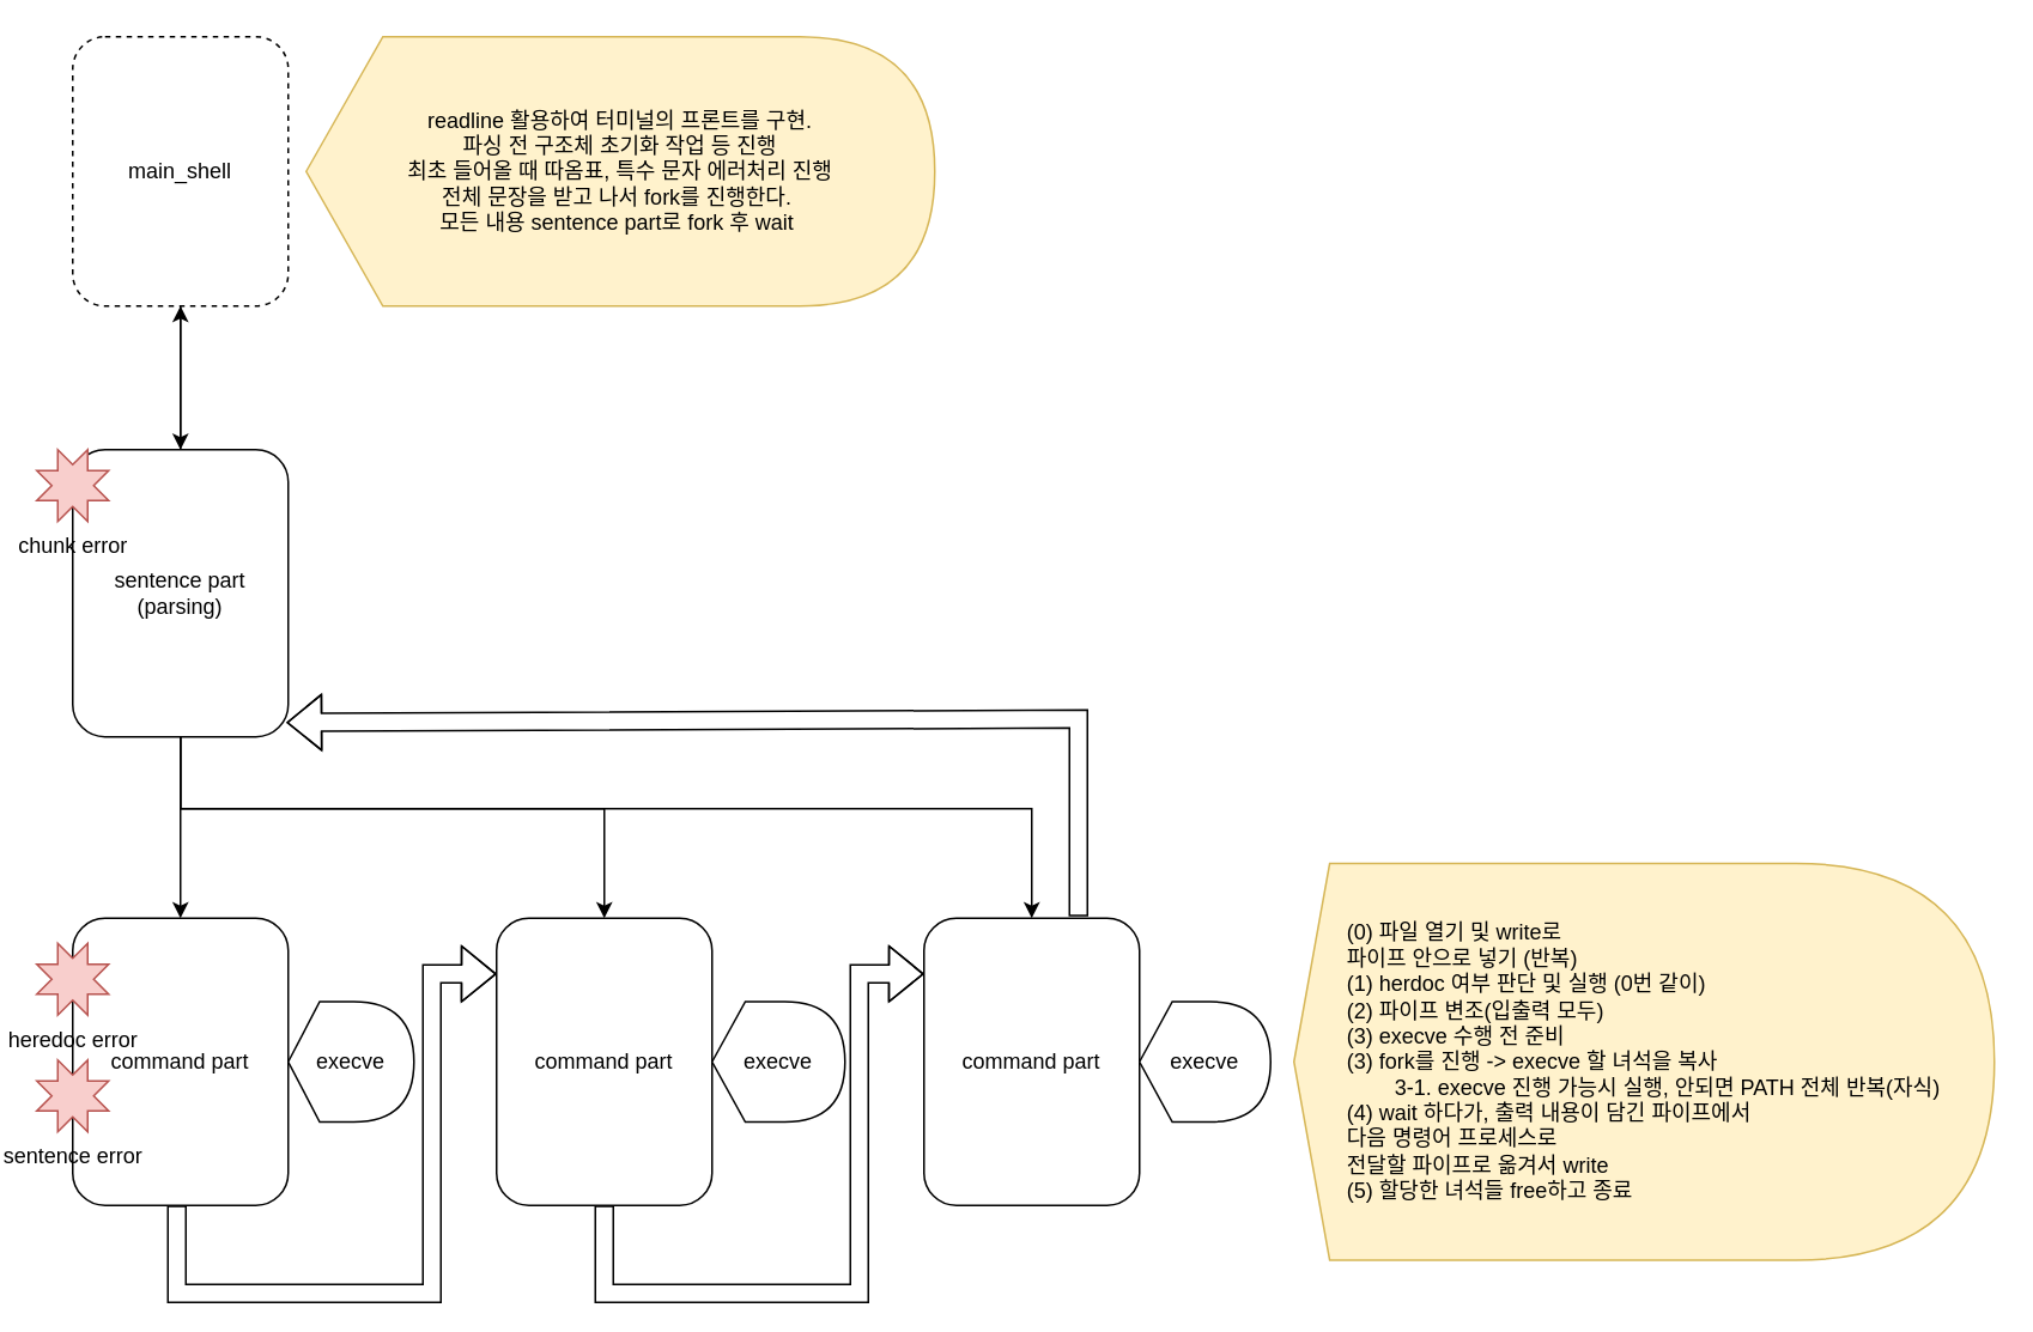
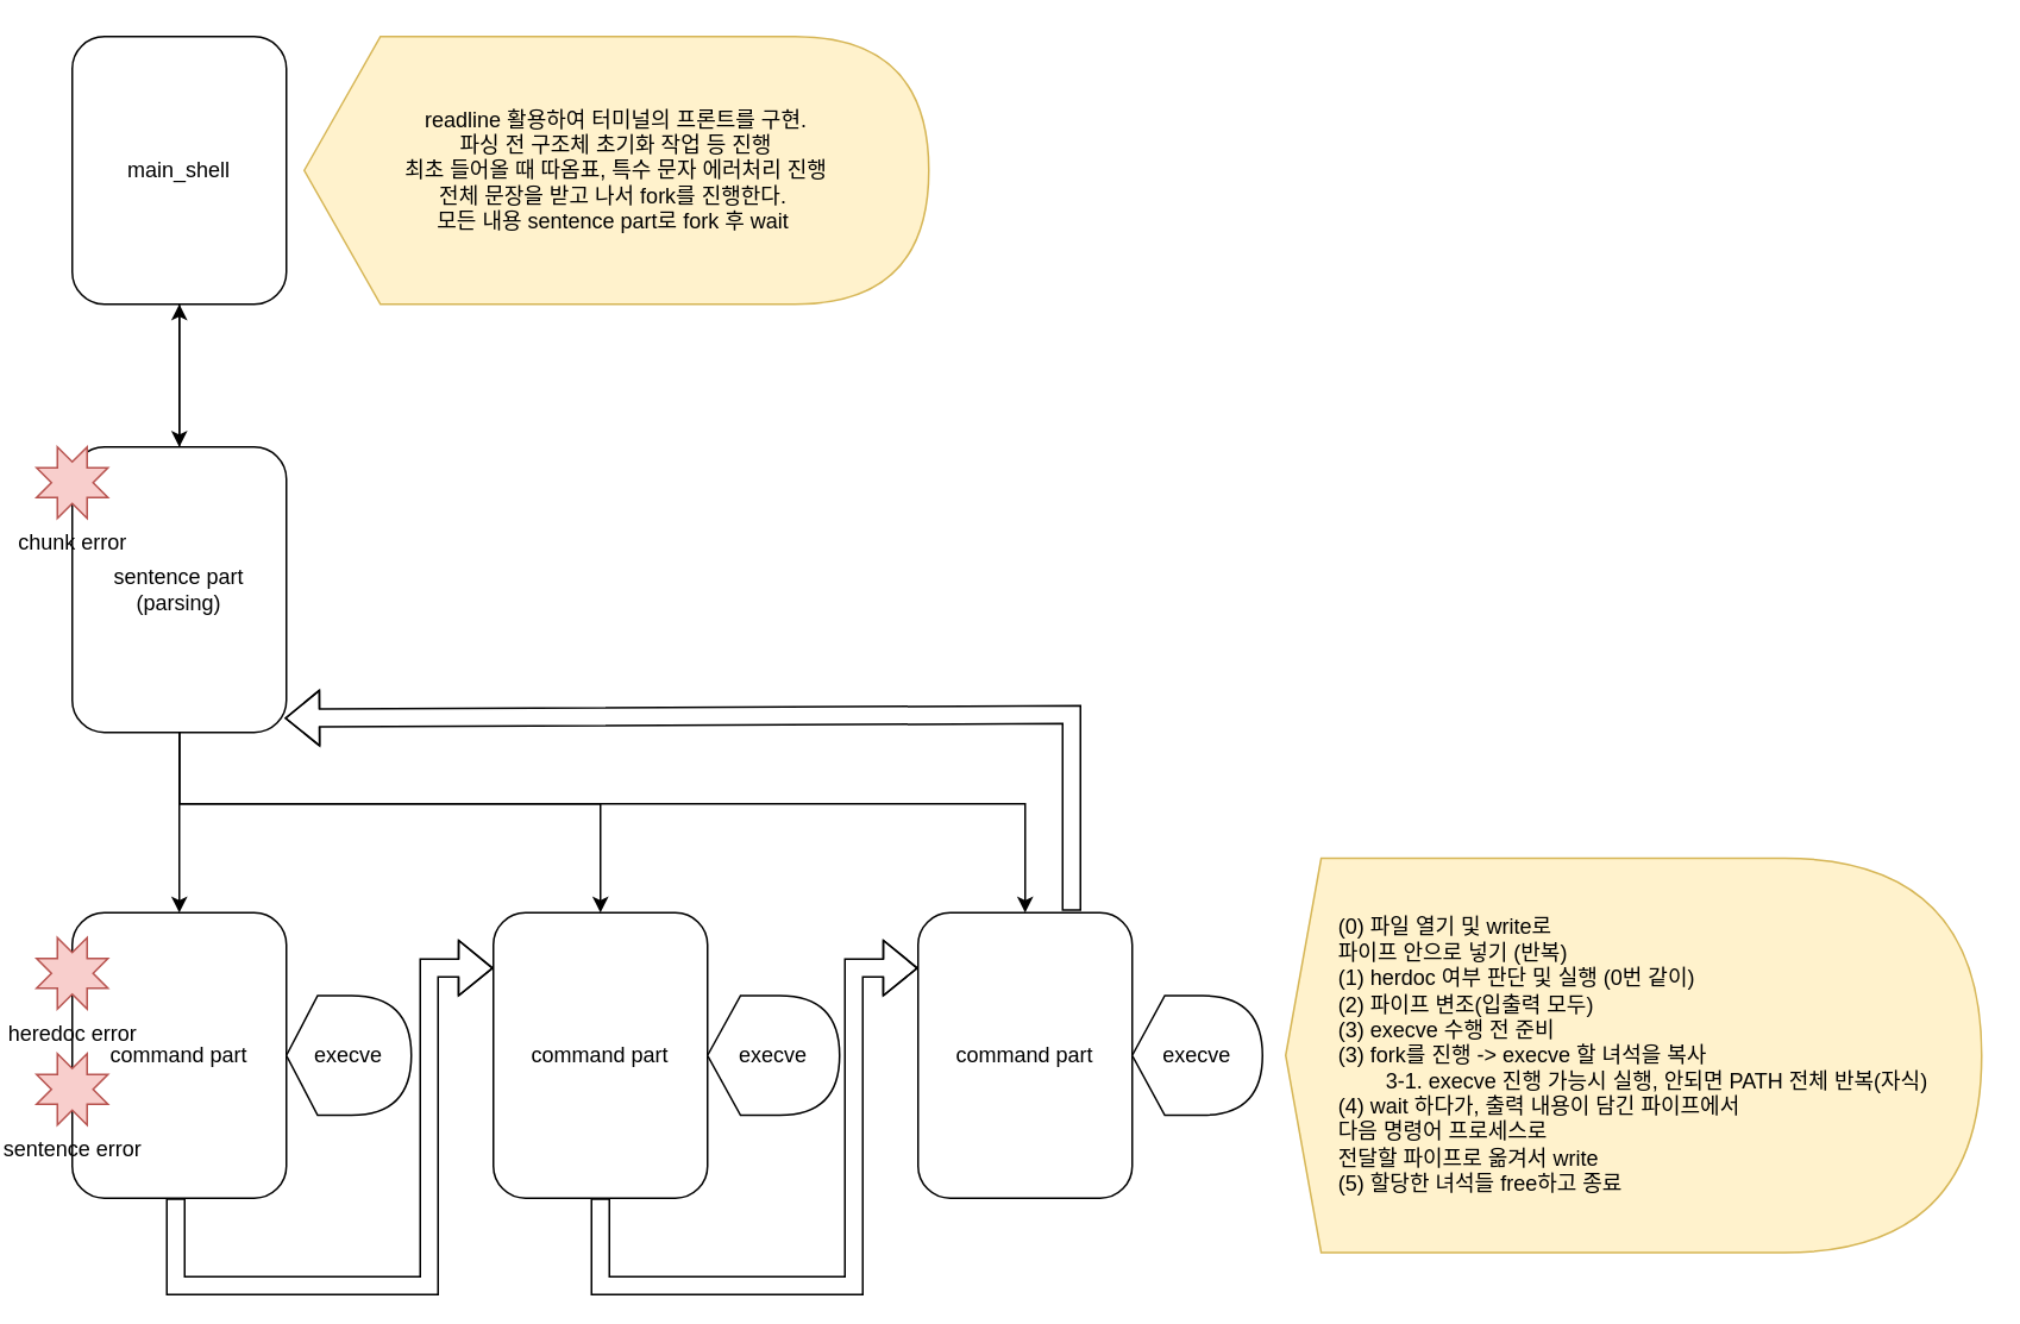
- <mxCell id="3" value="main_shell" style="rounded=1;whiteSpace=wrap;html=1;dashed=1;" parent="1" vertex="1"><mxGeometry x="40" y="20" width="120" height="150" as="geometry" /></mxCell>
+ <mxCell id="3" value="main_shell" style="rounded=1;whiteSpace=wrap;html=1;" parent="1" vertex="1"><mxGeometry x="40" y="20" width="120" height="150" as="geometry" /></mxCell>
